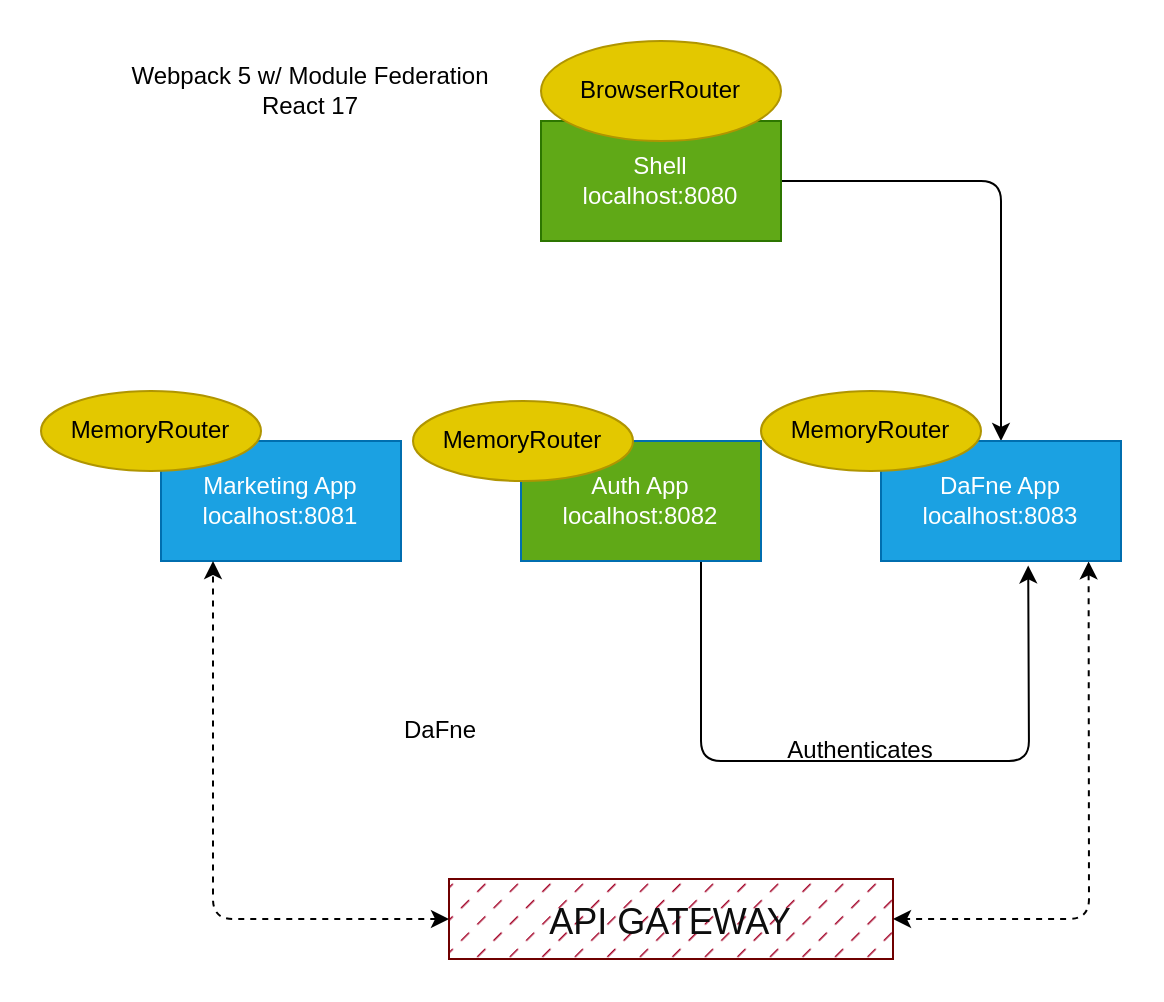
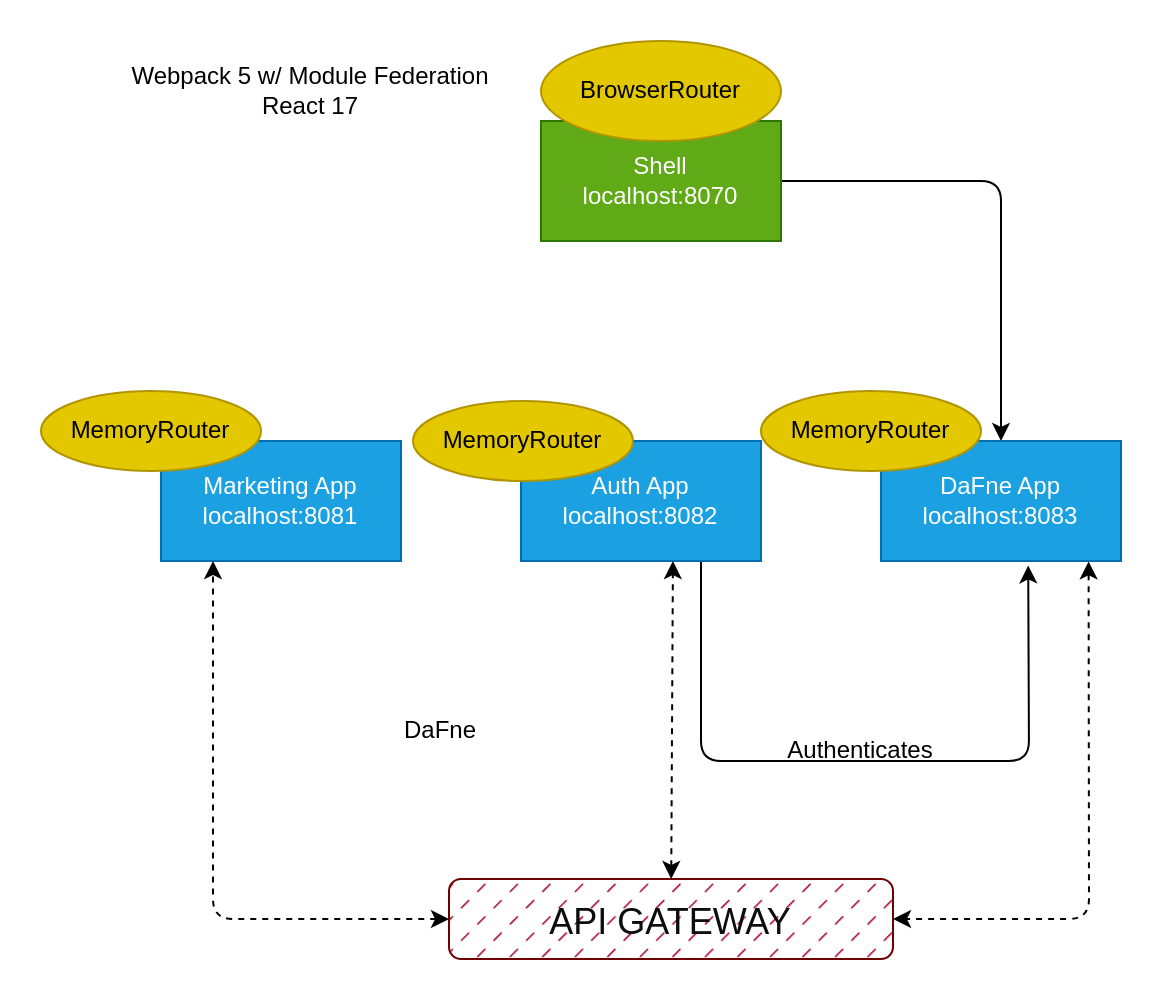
- <mxCell id="3" value="Shell&lt;br&gt;localhost:8080" style="rounded=0;whiteSpace=wrap;html=1;fillColor=#60a917;fontColor=#ffffff;strokeColor=#2D7600;" parent="1" vertex="1"><mxGeometry x="270" y="60" width="120" height="60" as="geometry" /></mxCell>
+ <mxCell id="3" value="Shell&lt;br&gt;localhost:8070" style="rounded=0;whiteSpace=wrap;html=1;fillColor=#60a917;fontColor=#ffffff;strokeColor=#2D7600;" parent="1" vertex="1"><mxGeometry x="270" y="60" width="120" height="60" as="geometry" /></mxCell>
- <mxCell id="5" value="Auth App&lt;br&gt;localhost:8082" style="rounded=0;whiteSpace=wrap;html=1;fillColor=#60a917;fontColor=#ffffff;strokeColor=#006EAF;" parent="1" vertex="1"><mxGeometry x="260" y="220" width="120" height="60" as="geometry" /></mxCell>
+ <mxCell id="5" value="Auth App&lt;br&gt;localhost:8082" style="rounded=0;whiteSpace=wrap;html=1;fillColor=#1ba1e2;fontColor=#ffffff;strokeColor=#006EAF;" parent="1" vertex="1"><mxGeometry x="260" y="220" width="120" height="60" as="geometry" /></mxCell>
+ <mxCell id="15" value="" style="endArrow=classic;startArrow=classic;html=1;fontSize=24;dashed=1;entryX=0.633;entryY=1;entryDx=0;entryDy=0;entryPerimeter=0;" parent="1" source="13" target="5" edge="1"><mxGeometry width="50" height="50" relative="1" as="geometry"><mxPoint x="286" y="490" as="sourcePoint" /><mxPoint x="286" y="280" as="targetPoint" /><Array as="points" /></mxGeometry></mxCell>
- <mxCell id="13" value="&lt;font color=&quot;#0d0d0d&quot; style=&quot;font-size: 18px;&quot;&gt;API GATEWAY&lt;/font&gt;" style="rounded=0;whiteSpace=wrap;html=1;fontSize=24;fillColor=#a20025;strokeColor=#6F0000;fontColor=#ffffff;gradientColor=none;fillStyle=dashed;" parent="1" vertex="1"><mxGeometry x="224" y="439" width="222" height="40" as="geometry" /></mxCell>
+ <mxCell id="13" value="&lt;font color=&quot;#0d0d0d&quot; style=&quot;font-size: 18px;&quot;&gt;API GATEWAY&lt;/font&gt;" style="whiteSpace=wrap;html=1;fontSize=24;fillColor=#a20025;strokeColor=#6F0000;fontColor=#ffffff;gradientColor=none;fillStyle=dashed;rounded=1;" parent="1" vertex="1"><mxGeometry x="224" y="439" width="222" height="40" as="geometry" /></mxCell>
